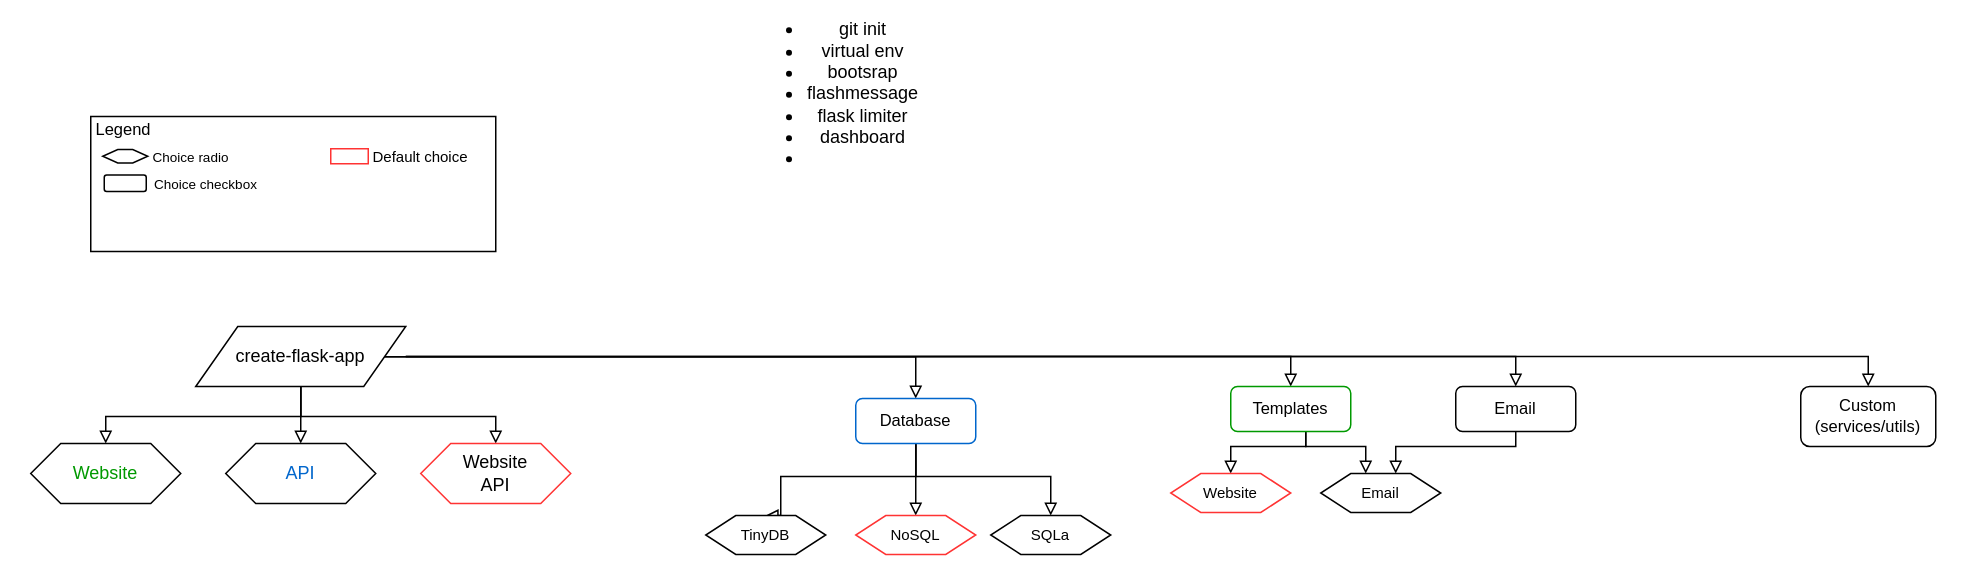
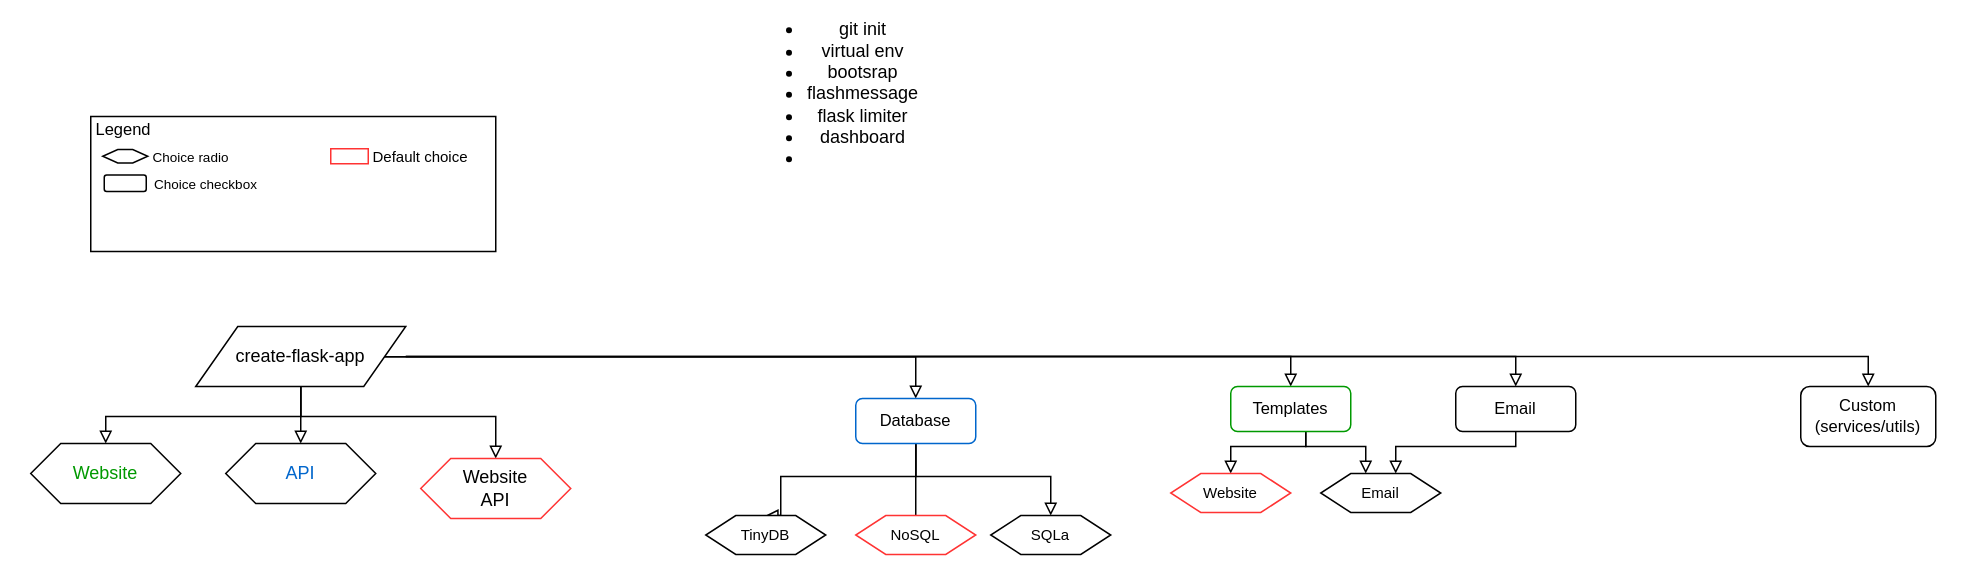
- <mxCell id="14" value="Website&lt;br&gt;API" style="shape=hexagon;perimeter=hexagonPerimeter2;whiteSpace=wrap;html=1;fixedSize=1;strokeColor=#FF3333;" parent="1" vertex="1"><mxGeometry x="280" y="288" width="100" height="40" as="geometry" /></mxCell>
+ <mxCell id="14" value="Website&lt;br&gt;API" style="shape=hexagon;perimeter=hexagonPerimeter2;whiteSpace=wrap;html=1;fixedSize=1;strokeColor=#FF3333;" parent="1" vertex="1"><mxGeometry x="280" y="298" width="100" height="40" as="geometry" /></mxCell>
- <mxCell id="11" style="edgeStyle=orthogonalEdgeStyle;rounded=0;orthogonalLoop=1;jettySize=auto;html=1;entryX=0.5;entryY=0;entryDx=0;entryDy=0;endArrow=block;endFill=0;strokeWidth=1;fontSize=10;" parent="1" source="13" target="18" edge="1"><mxGeometry relative="1" as="geometry" /></mxCell>
+ <mxCell id="11" style="edgeStyle=orthogonalEdgeStyle;rounded=0;orthogonalLoop=1;jettySize=auto;html=1;entryX=0.5;entryY=0;entryDx=0;entryDy=0;endArrow=none;endFill=0;strokeWidth=1;fontSize=10;" parent="1" source="13" target="18" edge="1"><mxGeometry relative="1" as="geometry" /></mxCell>
